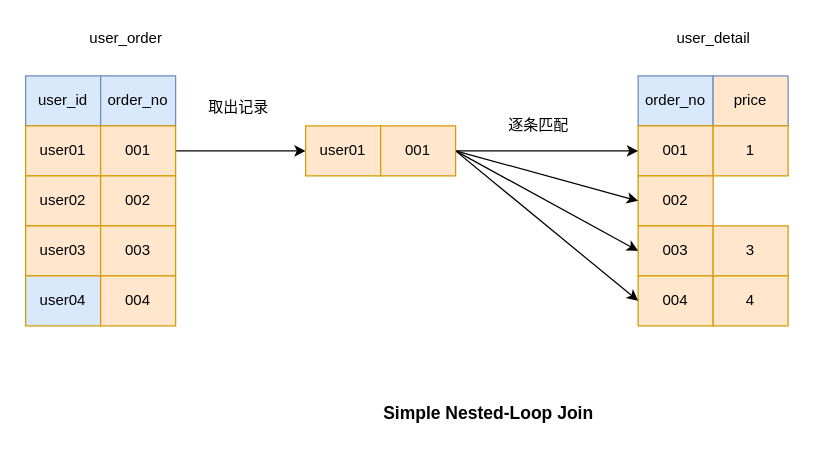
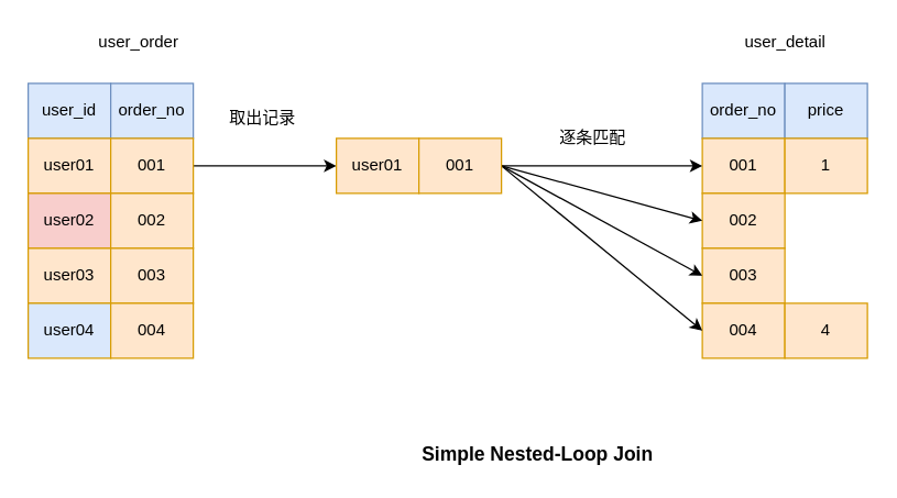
- <mxCell id="18" value="price" style="rounded=0;whiteSpace=wrap;html=1;fillColor=#ffe6cc;strokeColor=#6c8ebf;" parent="1" vertex="1"><mxGeometry x="570" y="60" width="60" height="40" as="geometry" /></mxCell>
+ <mxCell id="18" value="price" style="rounded=0;whiteSpace=wrap;html=1;fillColor=#dae8fc;strokeColor=#6c8ebf;" parent="1" vertex="1"><mxGeometry x="570" y="60" width="60" height="40" as="geometry" /></mxCell>
- <mxCell id="11" value="user02" style="rounded=0;whiteSpace=wrap;html=1;fillColor=#ffe6cc;strokeColor=#d79b00;" parent="1" vertex="1"><mxGeometry x="20" y="140" width="60" height="40" as="geometry" /></mxCell>
+ <mxCell id="11" value="user02" style="rounded=0;whiteSpace=wrap;html=1;fillColor=#f8cecc;strokeColor=#d79b00;" parent="1" vertex="1"><mxGeometry x="20" y="140" width="60" height="40" as="geometry" /></mxCell>
- <mxCell id="23" value="3" style="rounded=0;whiteSpace=wrap;html=1;fillColor=#ffe6cc;strokeColor=#d79b00;" parent="1" vertex="1"><mxGeometry x="570" y="180" width="60" height="40" as="geometry" /></mxCell>
